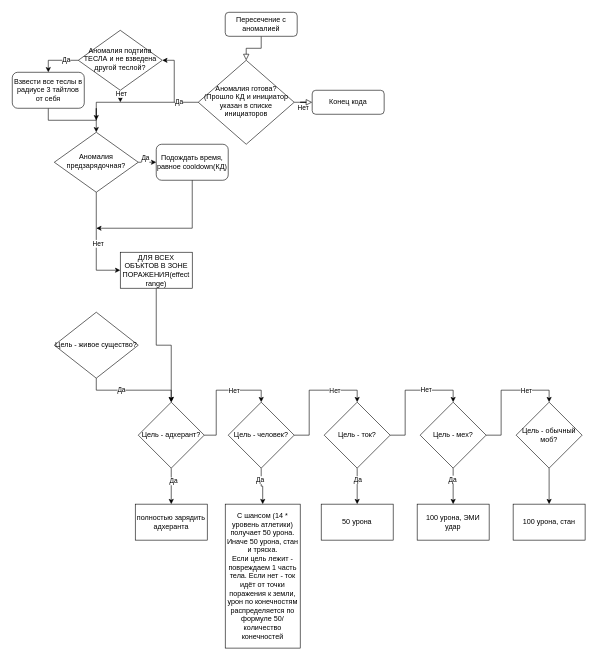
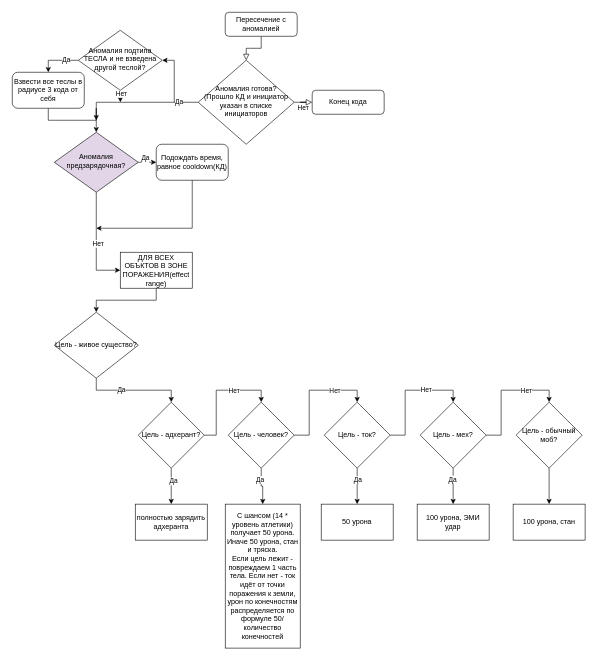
- <mxCell id="16" value="Взвести все теслы в радиусе 3 тайтлов от себя" style="rounded=1;whiteSpace=wrap;html=1;" vertex="1" parent="1"><mxGeometry x="20" y="120" width="120" height="60" as="geometry" /></mxCell>
+ <mxCell id="16" value="Взвести все теслы в радиусе 3 кода от себя" style="rounded=1;whiteSpace=wrap;html=1;" vertex="1" parent="1"><mxGeometry x="20" y="120" width="120" height="60" as="geometry" /></mxCell>
- <mxCell id="21" value="Аномалия предзарядочная?" style="rhombus;whiteSpace=wrap;html=1;shadow=0;fontFamily=Helvetica;fontSize=12;align=center;strokeWidth=1;spacing=6;spacingTop=-4;" vertex="1" parent="1"><mxGeometry x="90" y="220" width="140" height="100" as="geometry" /></mxCell>
+ <mxCell id="21" value="Аномалия предзарядочная?" style="rhombus;whiteSpace=wrap;html=1;shadow=0;fontFamily=Helvetica;fontSize=12;align=center;strokeWidth=1;spacing=6;spacingTop=-4;fillColor=#e1d5e7;" vertex="1" parent="1"><mxGeometry x="90" y="220" width="140" height="100" as="geometry" /></mxCell>
- <mxCell id="24" style="edgeStyle=orthogonalEdgeStyle;rounded=0;orthogonalLoop=1;jettySize=auto;html=1;exitX=0.5;exitY=1;exitDx=0;exitDy=0;" edge="1" parent="1" source="25" target="33"><mxGeometry relative="1" as="geometry" /></mxCell>
+ <mxCell id="24" style="edgeStyle=orthogonalEdgeStyle;rounded=0;orthogonalLoop=1;jettySize=auto;html=1;exitX=0.5;exitY=1;exitDx=0;exitDy=0;entryX=0.5;entryY=0;entryDx=0;entryDy=0;" edge="1" parent="1" source="25" target="28"><mxGeometry relative="1" as="geometry" /></mxCell>
